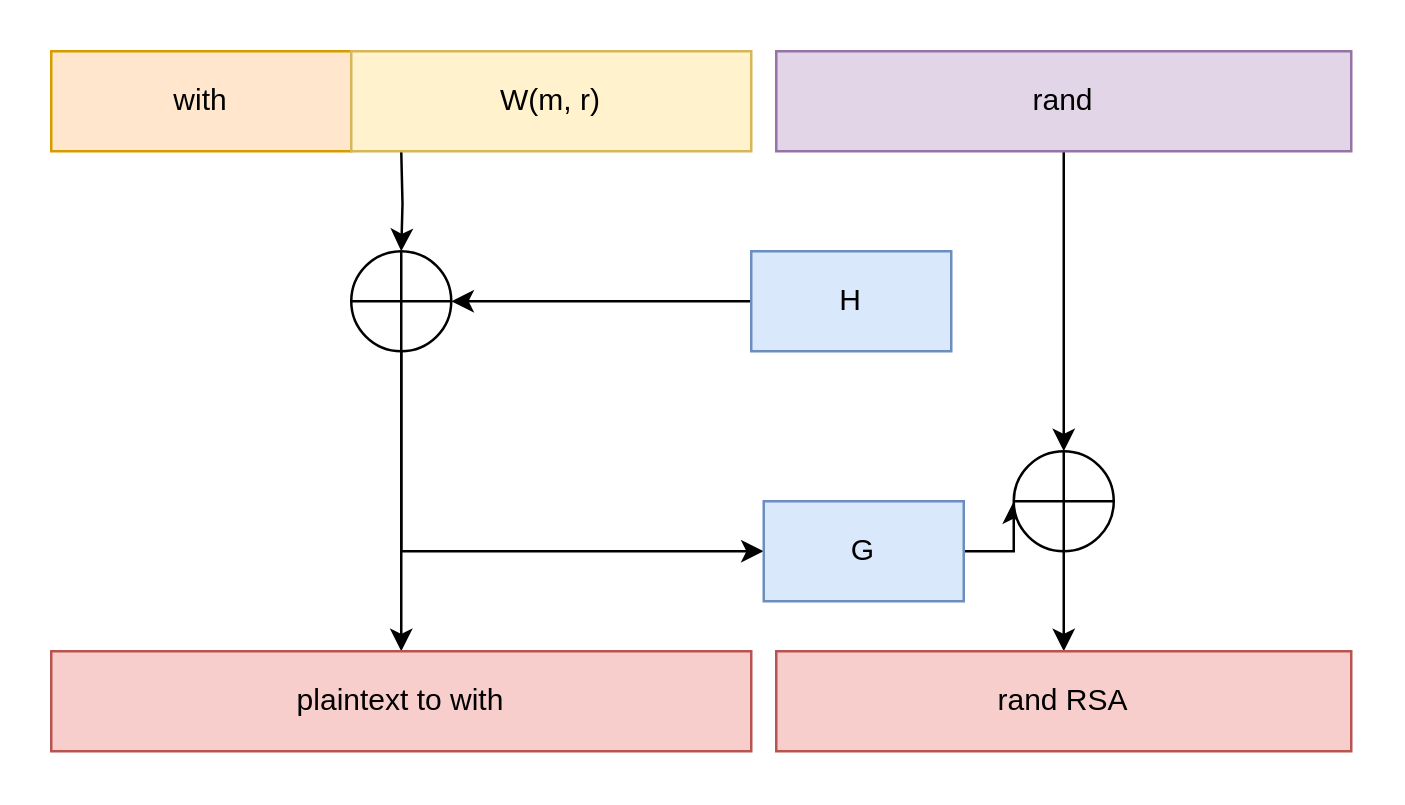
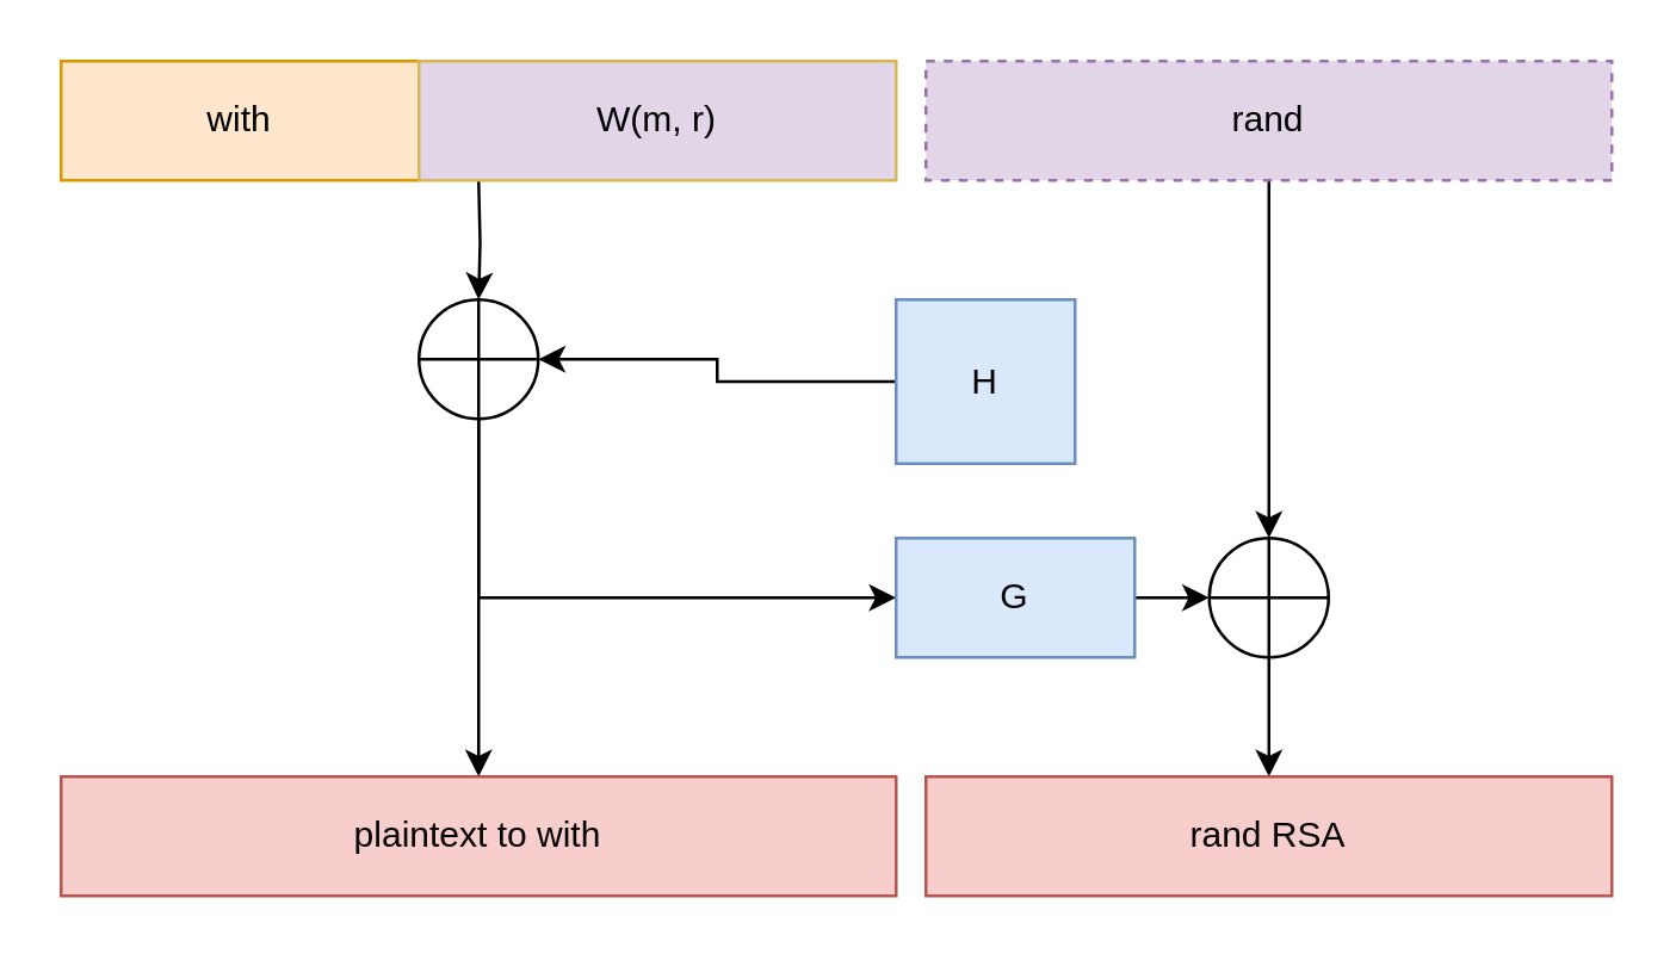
- <mxCell id="4" value="W(m, r)" style="rounded=0;whiteSpace=wrap;html=1;fillColor=#fff2cc;strokeColor=#d6b656;" vertex="1" parent="1"><mxGeometry x="140" y="20" width="160" height="40" as="geometry" /></mxCell>
+ <mxCell id="4" value="W(m, r)" style="rounded=0;whiteSpace=wrap;html=1;fillColor=#e1d5e7;strokeColor=#d6b656;" vertex="1" parent="1"><mxGeometry x="140" y="20" width="160" height="40" as="geometry" /></mxCell>
- <mxCell id="6" value="rand" style="rounded=0;whiteSpace=wrap;html=1;fillColor=#e1d5e7;strokeColor=#9673a6;" vertex="1" parent="1"><mxGeometry x="310" y="20" width="230" height="40" as="geometry" /></mxCell>
+ <mxCell id="6" value="rand" style="rounded=0;whiteSpace=wrap;html=1;fillColor=#e1d5e7;strokeColor=#9673a6;dashed=1;" vertex="1" parent="1"><mxGeometry x="310" y="20" width="230" height="40" as="geometry" /></mxCell>
- <mxCell id="11" value="H" style="rounded=0;whiteSpace=wrap;html=1;fillColor=#dae8fc;strokeColor=#6c8ebf;" vertex="1" parent="1"><mxGeometry x="300" y="100" width="80" height="40" as="geometry" /></mxCell>
+ <mxCell id="11" value="H" style="rounded=0;whiteSpace=wrap;html=1;fillColor=#dae8fc;strokeColor=#6c8ebf;" vertex="1" parent="1"><mxGeometry x="300" y="100" width="60" height="55" as="geometry" /></mxCell>
- <mxCell id="13" value="G" style="rounded=0;whiteSpace=wrap;html=1;fillColor=#dae8fc;strokeColor=#6c8ebf;" vertex="1" parent="1"><mxGeometry x="305" y="200" width="80" height="40" as="geometry" /></mxCell>
+ <mxCell id="13" value="G" style="rounded=0;whiteSpace=wrap;html=1;fillColor=#dae8fc;strokeColor=#6c8ebf;" vertex="1" parent="1"><mxGeometry x="300" y="180" width="80" height="40" as="geometry" /></mxCell>
